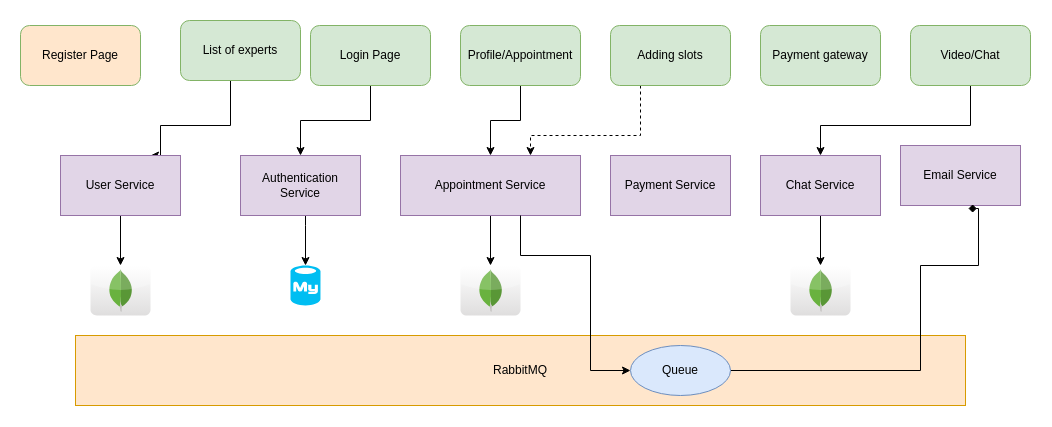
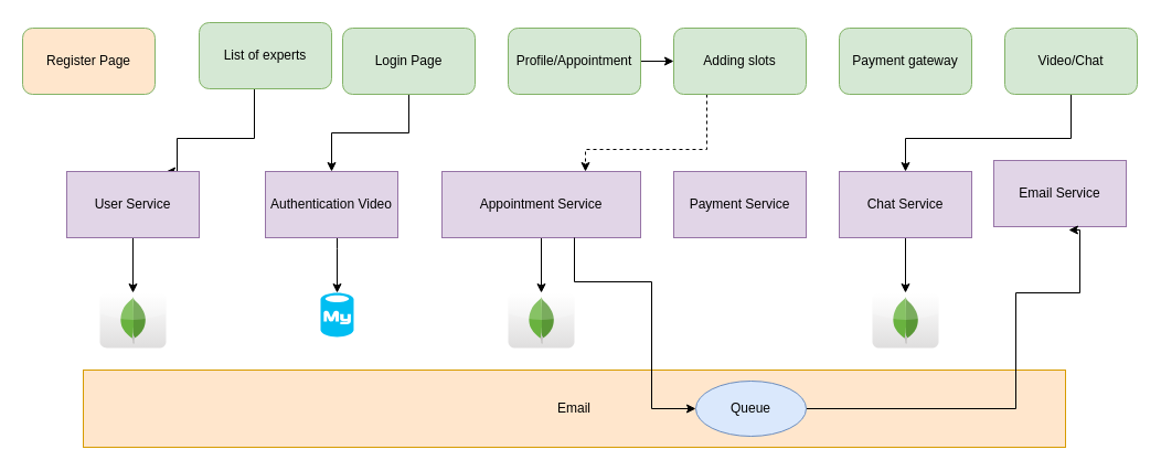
- <mxCell id="8" value="" style="edgeStyle=orthogonalEdgeStyle;rounded=0;orthogonalLoop=1;jettySize=auto;html=1;" edge="1" parent="1" source="9" target="19"><mxGeometry relative="1" as="geometry" /></mxCell>
+ <mxCell id="8" value="" style="edgeStyle=orthogonalEdgeStyle;rounded=0;orthogonalLoop=1;jettySize=auto;html=1;" edge="1" parent="1" source="9" target="7"><mxGeometry relative="1" as="geometry" /></mxCell>
- <mxCell id="21" value="Authentication Service" style="rounded=0;whiteSpace=wrap;html=1;fillColor=#e1d5e7;strokeColor=#9673a6;" vertex="1" parent="1"><mxGeometry x="240" y="155" width="120" height="60" as="geometry" /></mxCell>
+ <mxCell id="21" value="Authentication Video" style="rounded=0;whiteSpace=wrap;html=1;fillColor=#e1d5e7;strokeColor=#9673a6;" vertex="1" parent="1"><mxGeometry x="240" y="155" width="120" height="60" as="geometry" /></mxCell>
- <mxCell id="29" style="edgeStyle=orthogonalEdgeStyle;rounded=0;orthogonalLoop=1;jettySize=auto;html=1;entryX=0.566;entryY=1.05;entryDx=0;entryDy=0;entryPerimeter=0;endArrow=diamond;" edge="1" parent="1" source="30" target="14"><mxGeometry relative="1" as="geometry"><Array as="points"><mxPoint x="920" y="370" /><mxPoint x="920" y="265" /><mxPoint x="978" y="265" /></Array></mxGeometry></mxCell>
+ <mxCell id="29" style="edgeStyle=orthogonalEdgeStyle;rounded=0;orthogonalLoop=1;jettySize=auto;html=1;entryX=0.566;entryY=1.05;entryDx=0;entryDy=0;entryPerimeter=0;" edge="1" parent="1" source="30" target="14"><mxGeometry relative="1" as="geometry"><Array as="points"><mxPoint x="920" y="370" /><mxPoint x="920" y="265" /><mxPoint x="978" y="265" /></Array></mxGeometry></mxCell>
- <mxCell id="24" value="RabbitMQ" style="rounded=0;whiteSpace=wrap;html=1;fillColor=#ffe6cc;strokeColor=#d79b00;" vertex="1" parent="1"><mxGeometry x="75" y="335" width="890" height="70" as="geometry" /></mxCell>
+ <mxCell id="24" value="Email" style="rounded=0;whiteSpace=wrap;html=1;fillColor=#ffe6cc;strokeColor=#d79b00;" vertex="1" parent="1"><mxGeometry x="75" y="335" width="890" height="70" as="geometry" /></mxCell>
